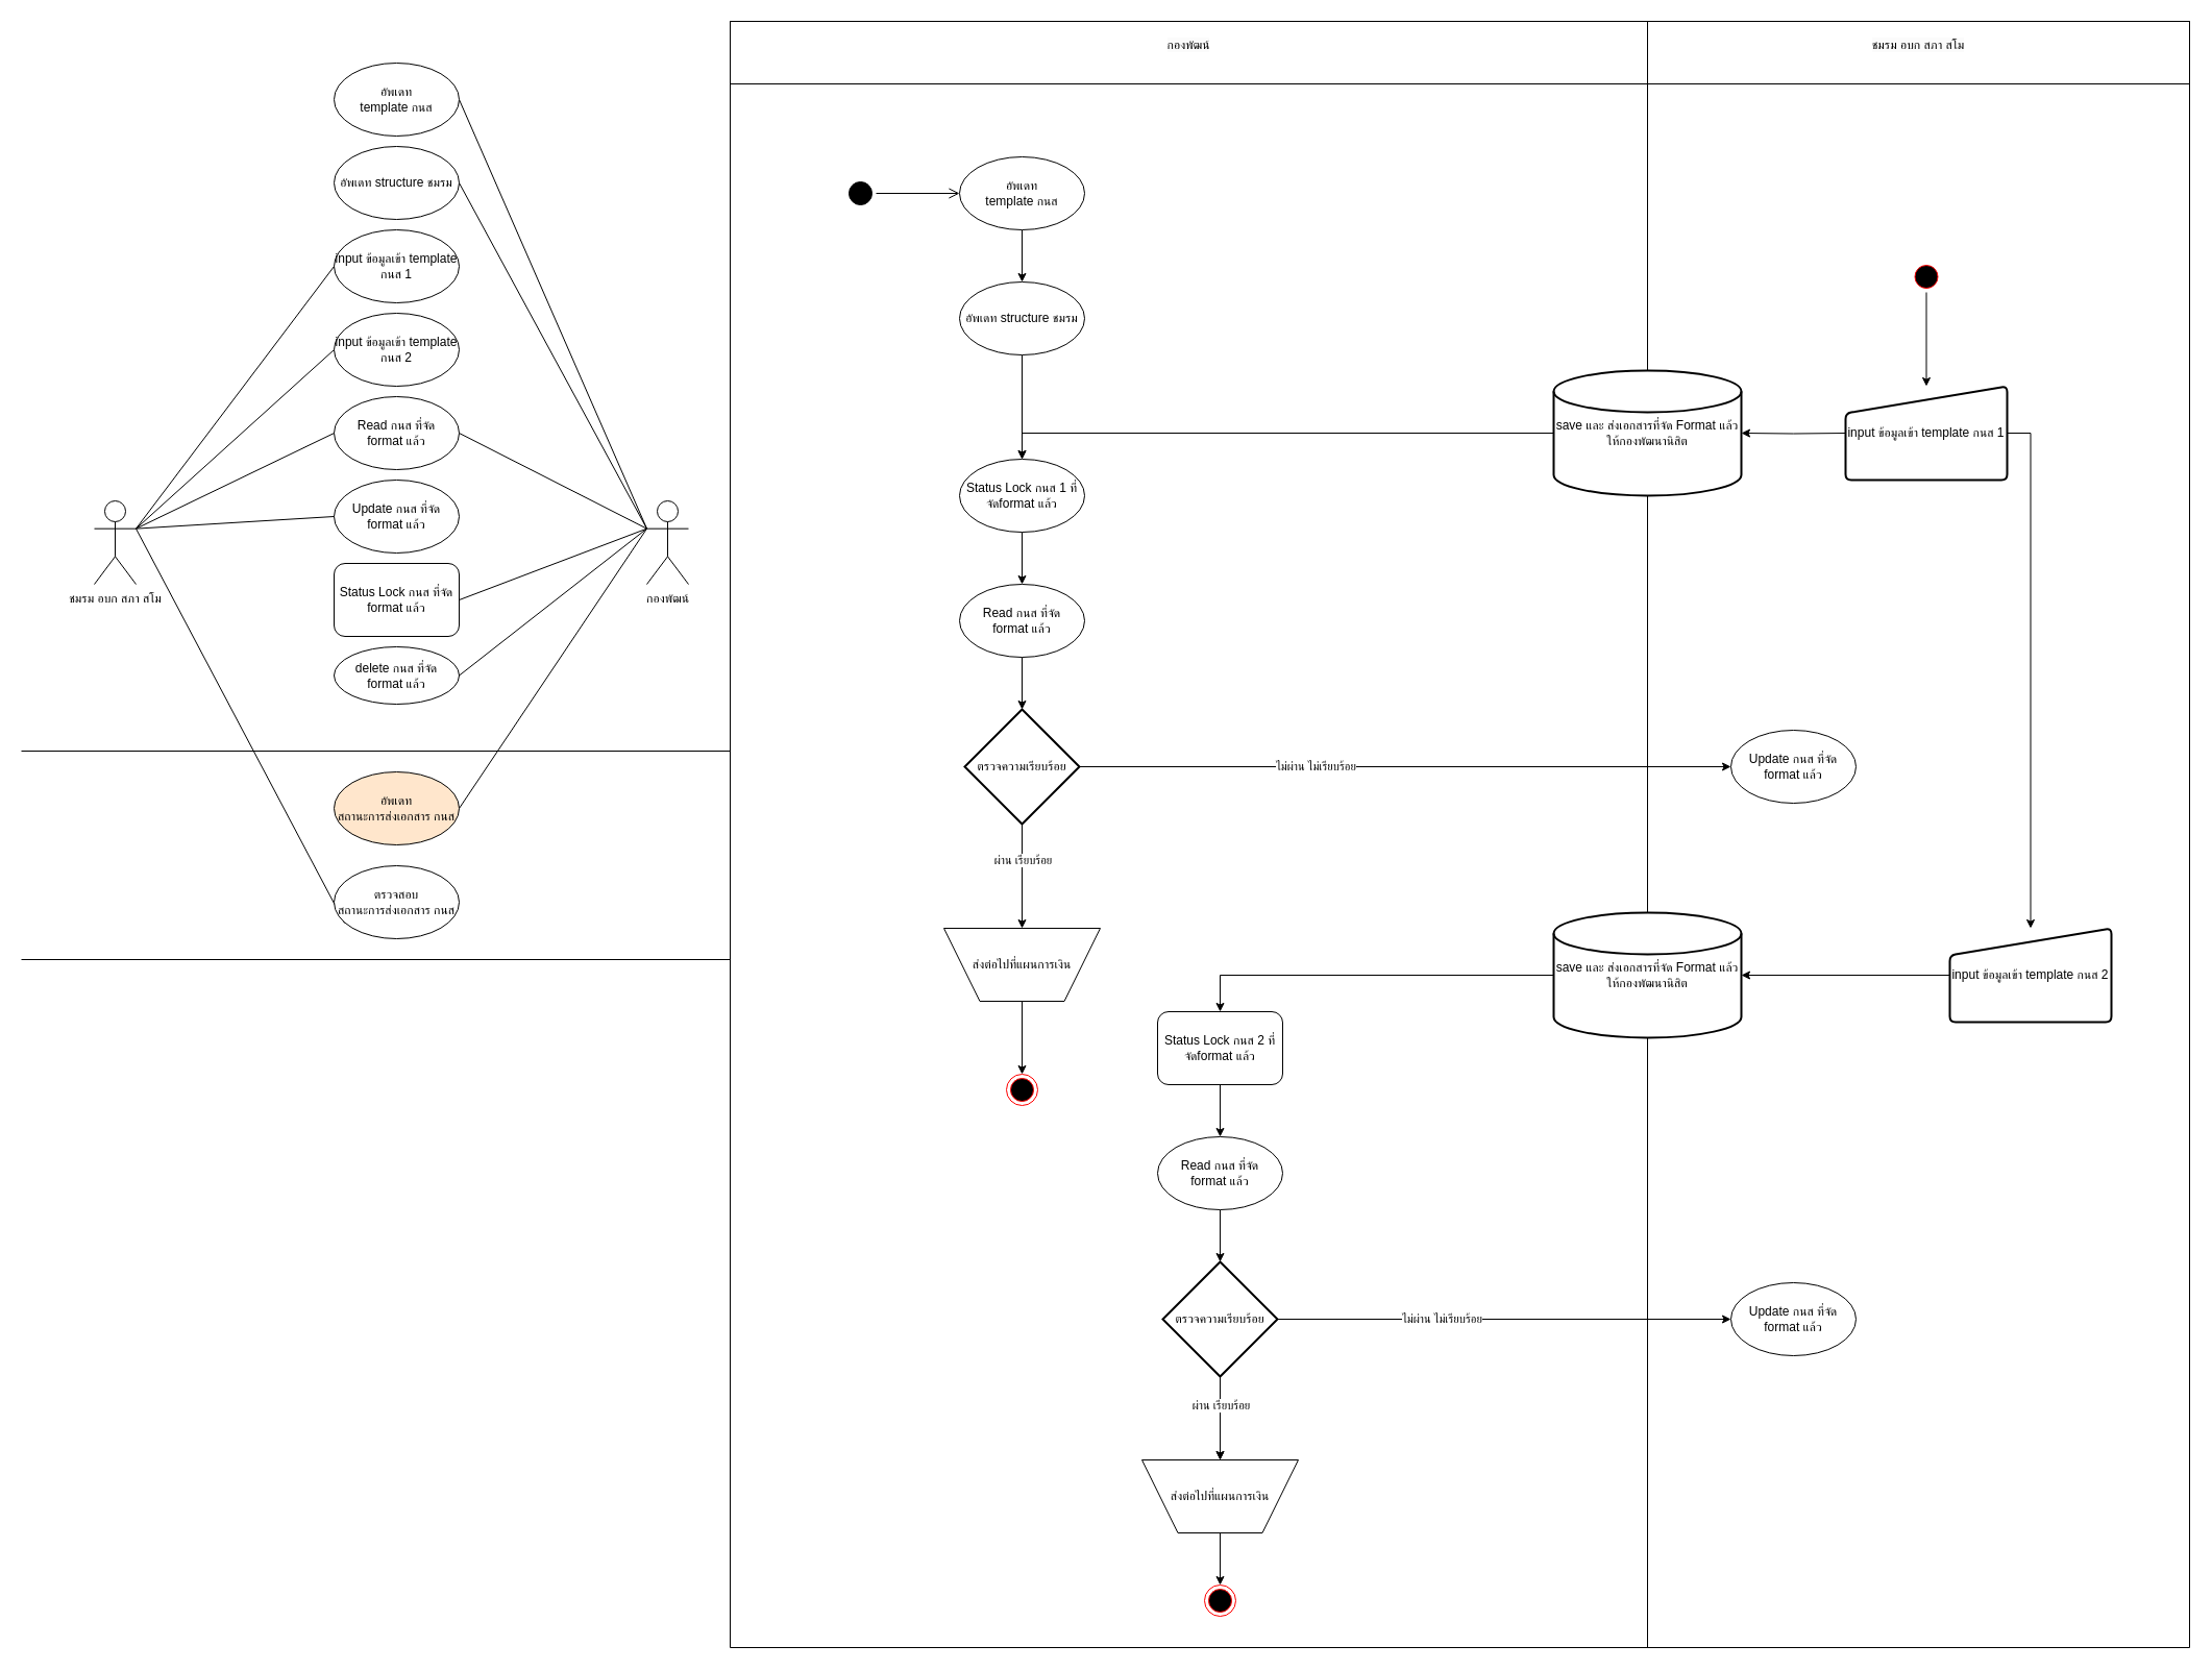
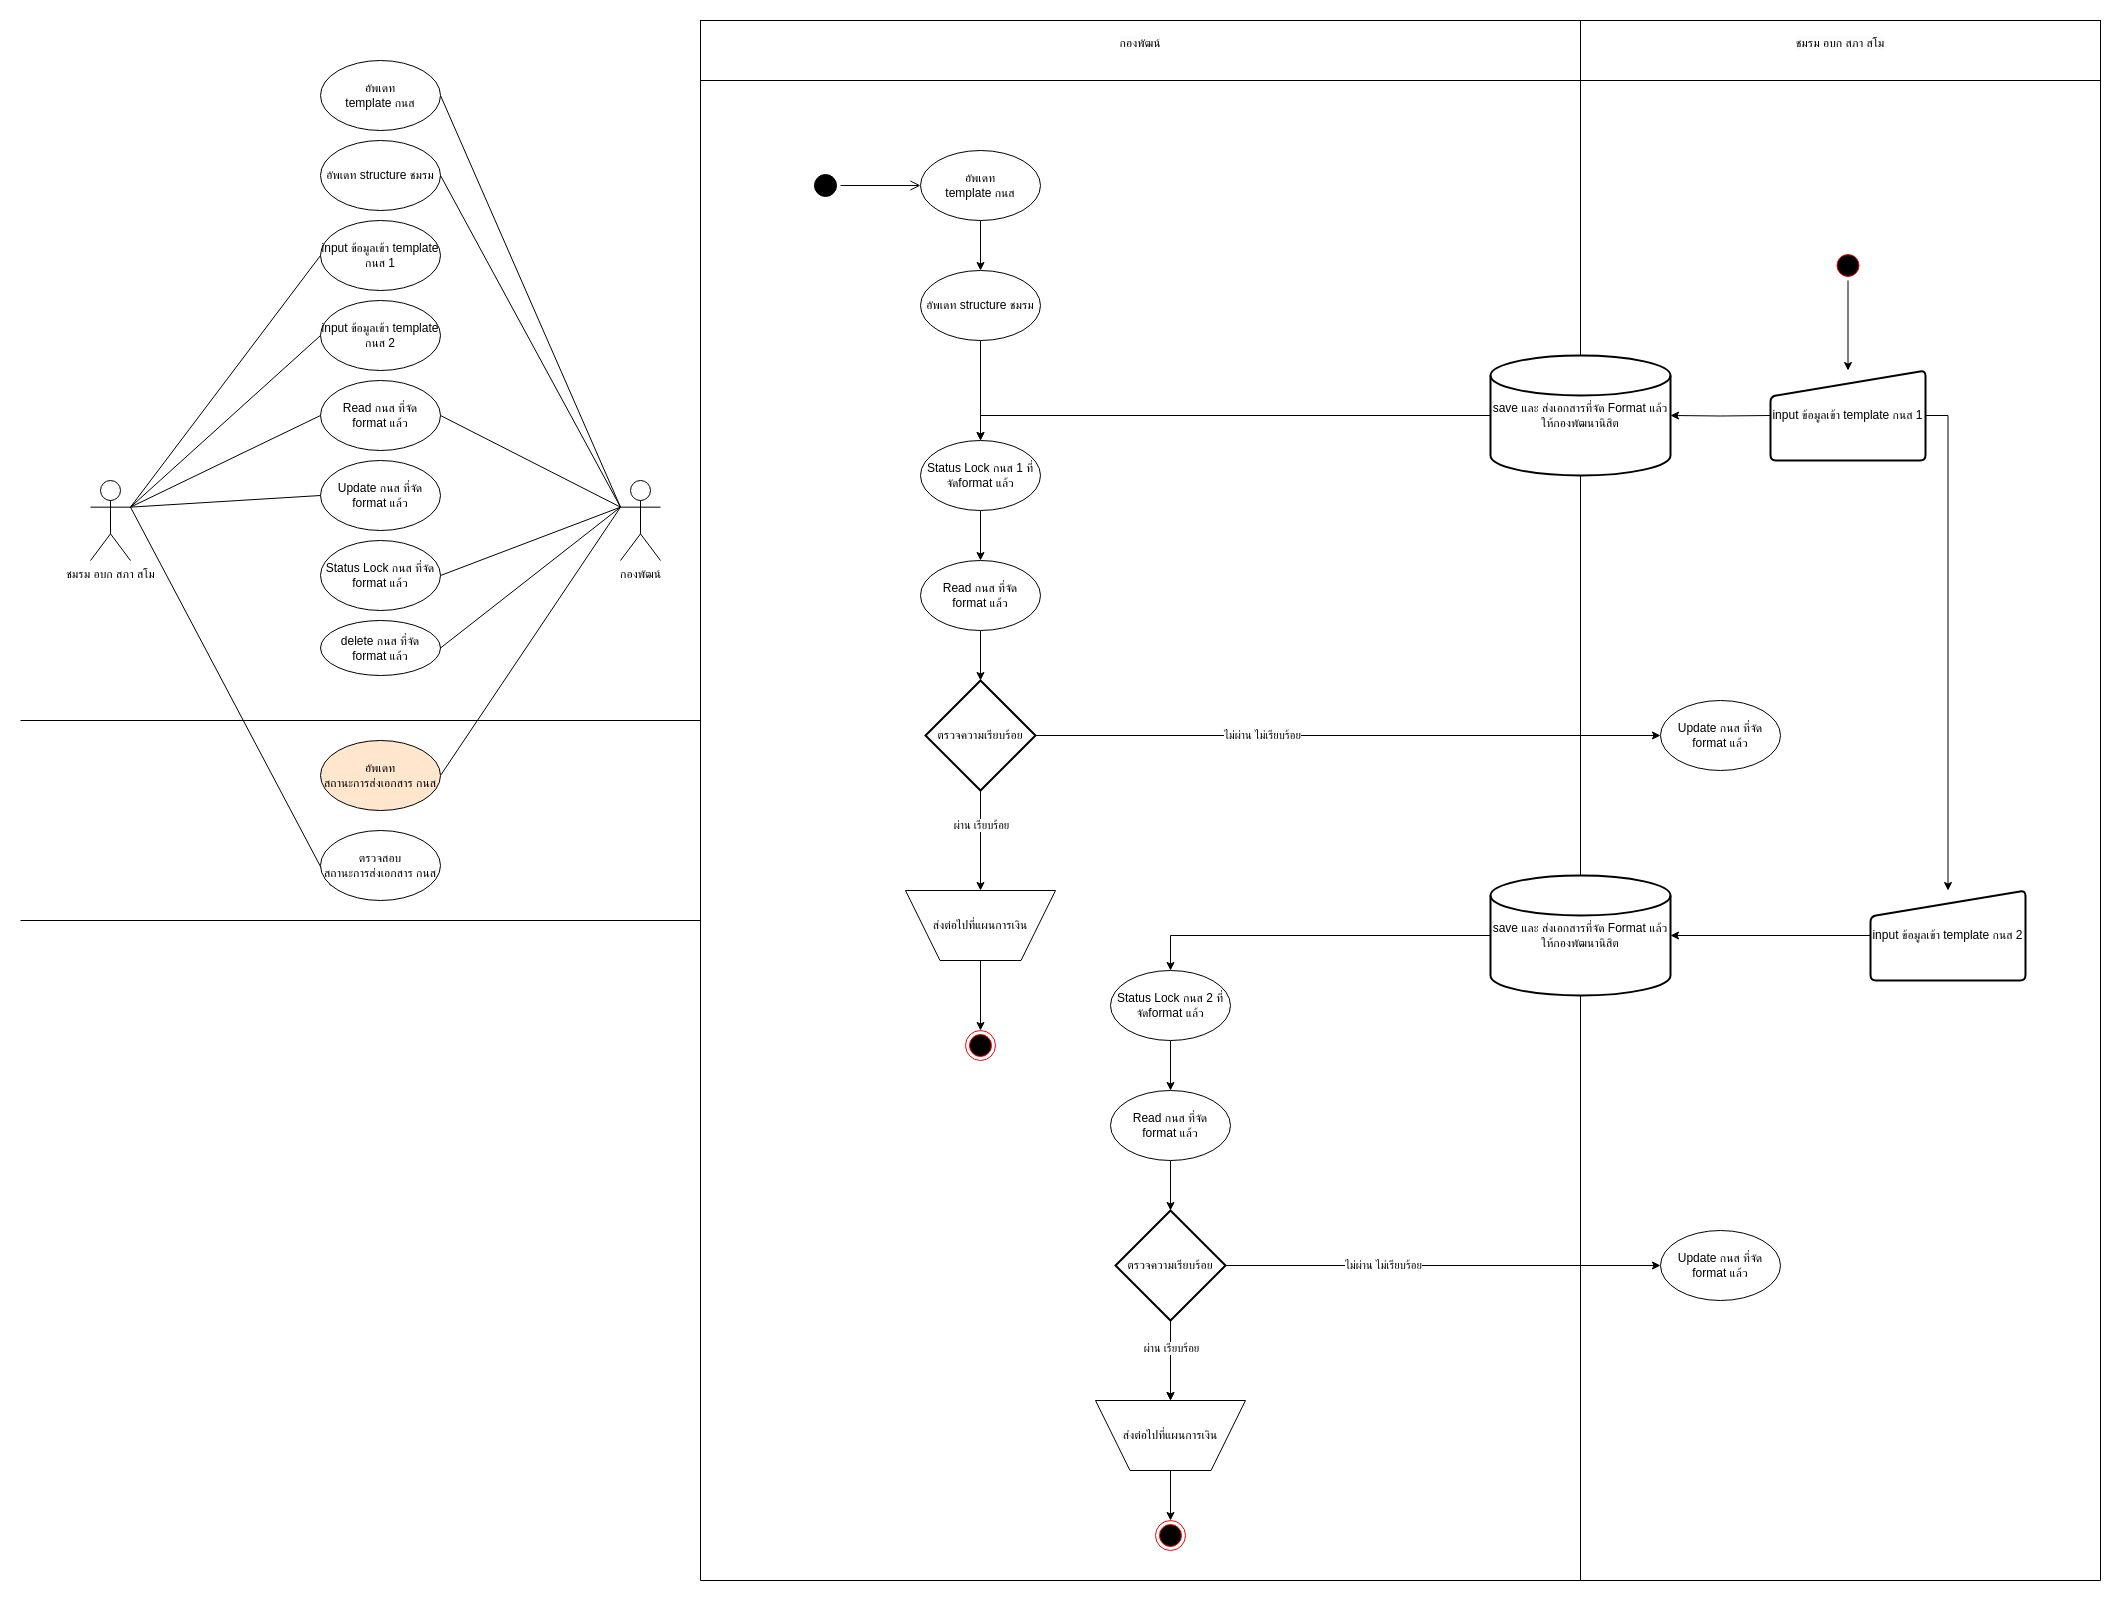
- <mxCell id="13" value="Status Lock กนส ที่จัด&lt;br style=&quot;border-color: var(--border-color);&quot;&gt;format แล้ว" style="whiteSpace=wrap;html=1;rounded=1;" parent="1" vertex="1"><mxGeometry x="320" y="540" width="120" height="70" as="geometry" /></mxCell>
+ <mxCell id="13" value="Status Lock กนส ที่จัด&lt;br style=&quot;border-color: var(--border-color);&quot;&gt;format แล้ว" style="ellipse;whiteSpace=wrap;html=1;" parent="1" vertex="1"><mxGeometry x="320" y="540" width="120" height="70" as="geometry" /></mxCell>
- <mxCell id="57" value="Status Lock กนส 2 ที่จัดformat แล้ว" style="whiteSpace=wrap;html=1;rounded=1;" vertex="1" parent="1"><mxGeometry x="1110" y="970" width="120" height="70" as="geometry" /></mxCell>
+ <mxCell id="57" value="Status Lock กนส 2 ที่จัดformat แล้ว" style="ellipse;whiteSpace=wrap;html=1;" vertex="1" parent="1"><mxGeometry x="1110" y="970" width="120" height="70" as="geometry" /></mxCell>
